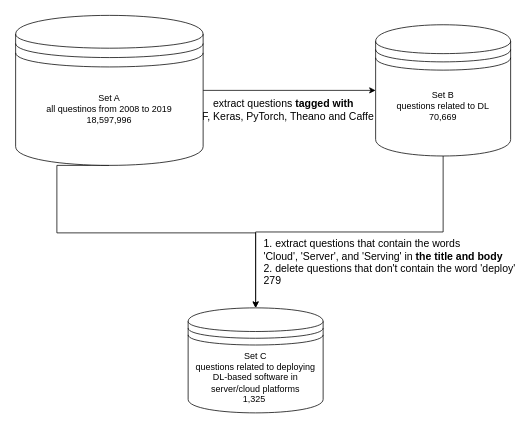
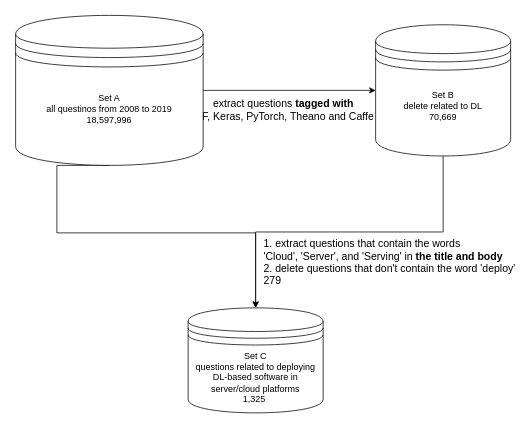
- <mxCell id="8" value="Set B&lt;br&gt;questions related to DL&lt;br&gt;70,669&lt;br&gt;&amp;nbsp; &amp;nbsp;" style="shape=datastore;whiteSpace=wrap;html=1;" vertex="1" parent="1"><mxGeometry x="500" y="32.5" width="180" height="175" as="geometry" /></mxCell>
+ <mxCell id="8" value="Set B&lt;br&gt;delete related to DL&lt;br&gt;70,669&lt;br&gt;&amp;nbsp; &amp;nbsp;" style="shape=datastore;whiteSpace=wrap;html=1;" vertex="1" parent="1"><mxGeometry x="500" y="32.5" width="180" height="175" as="geometry" /></mxCell>
